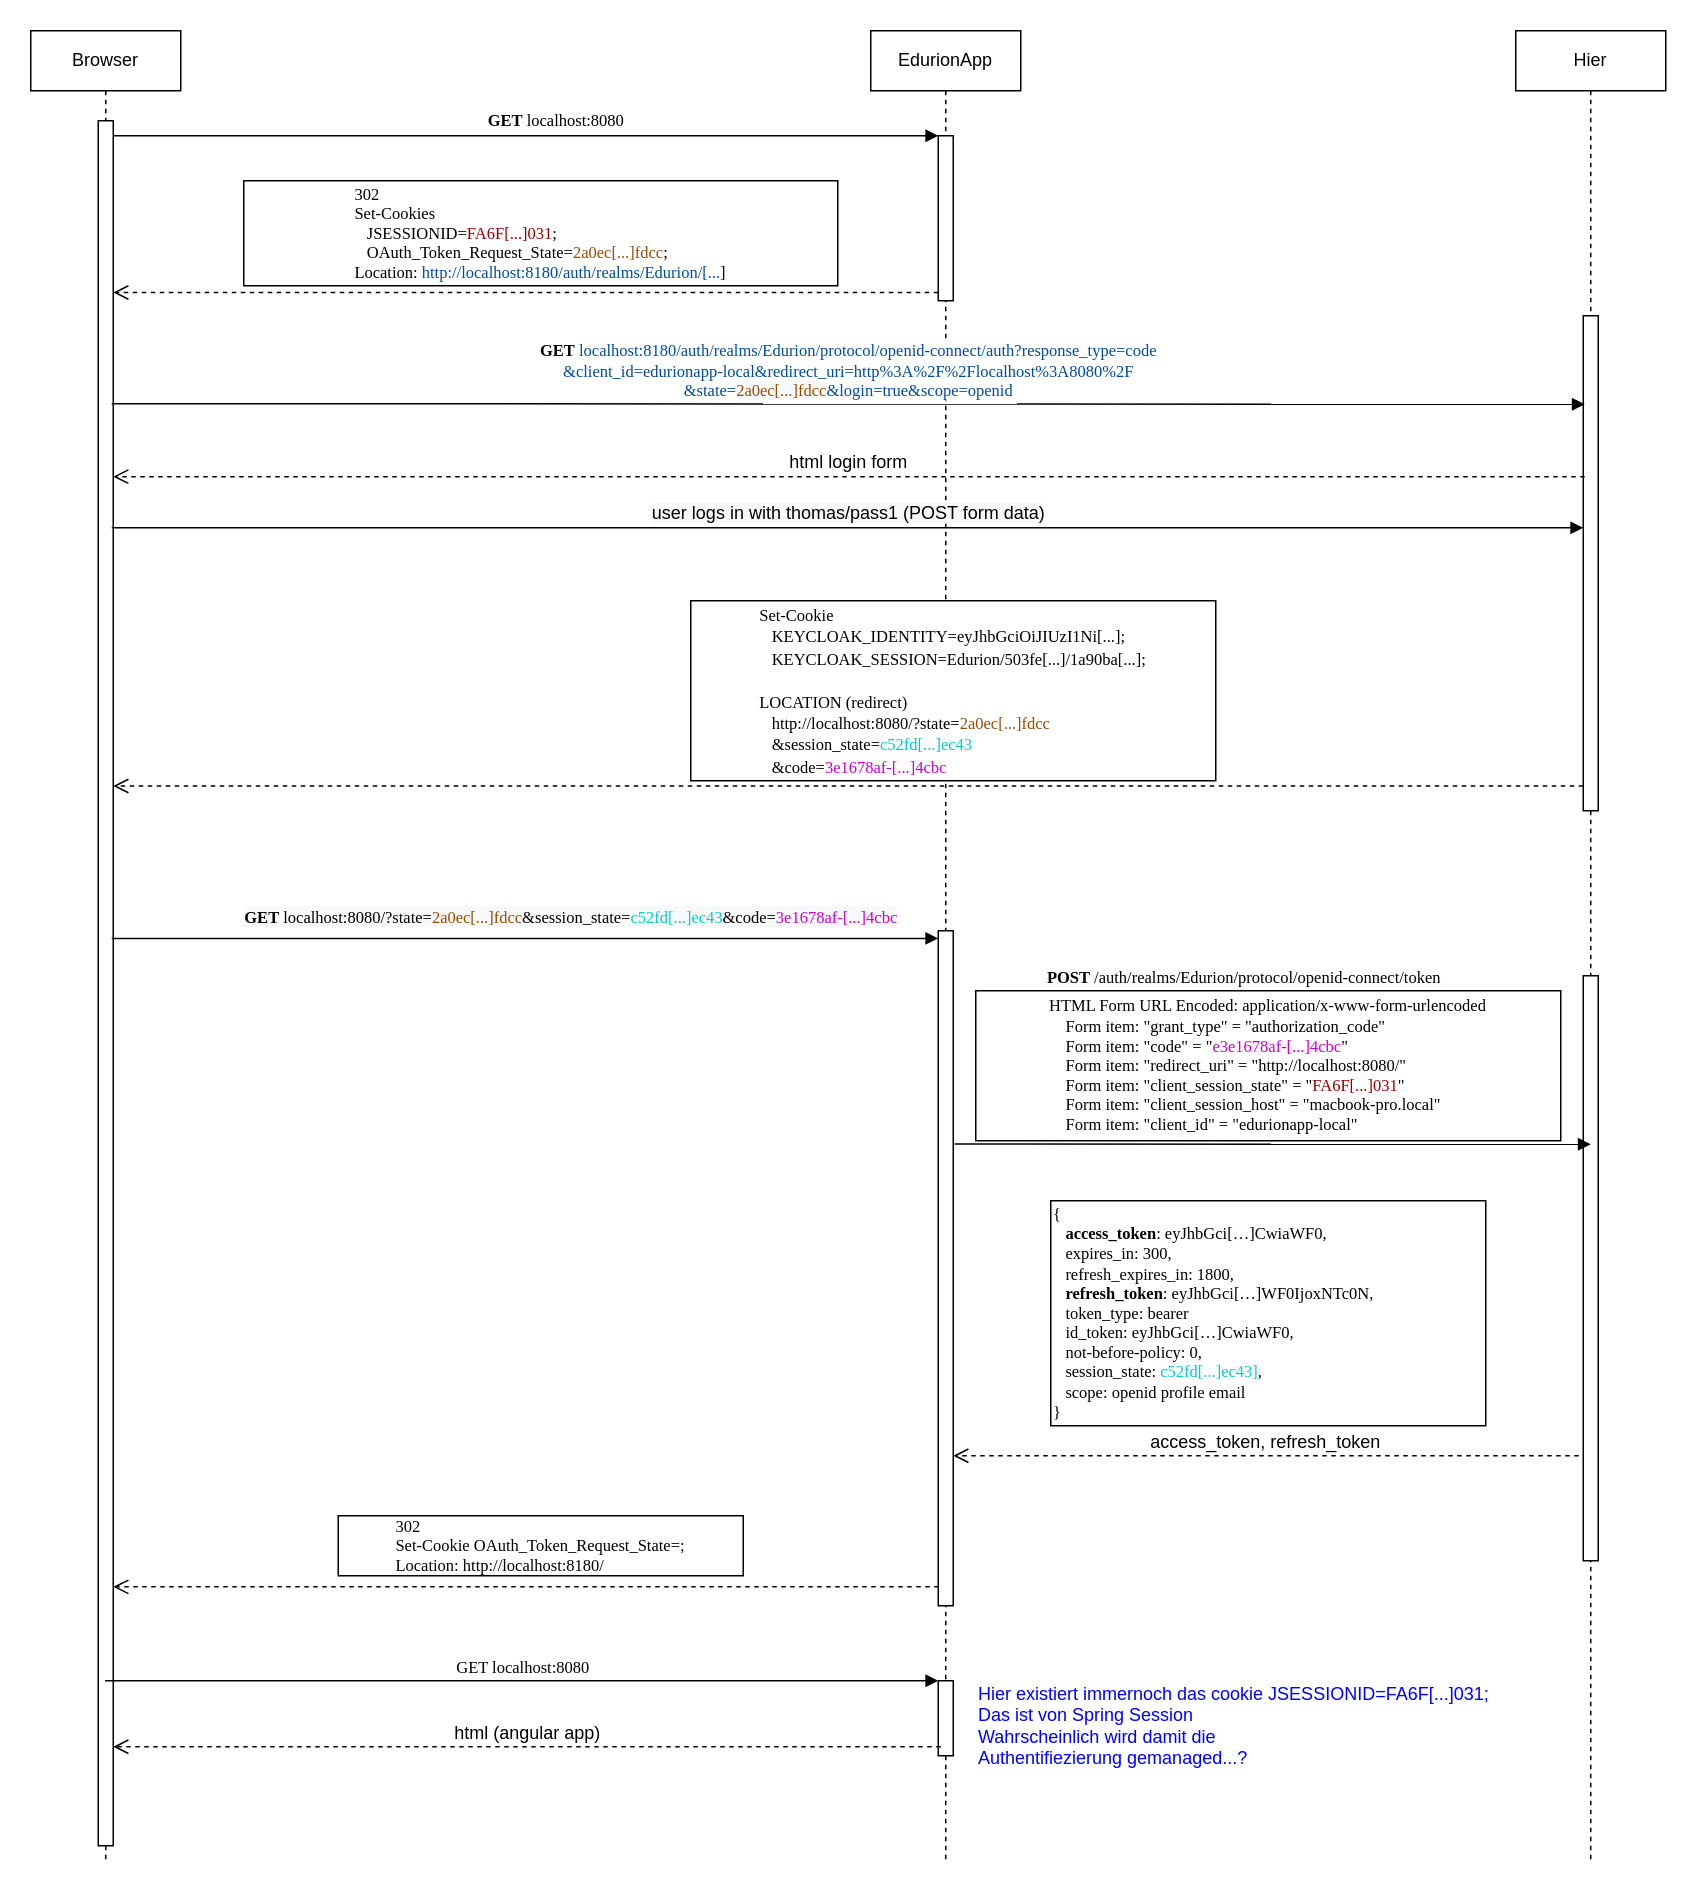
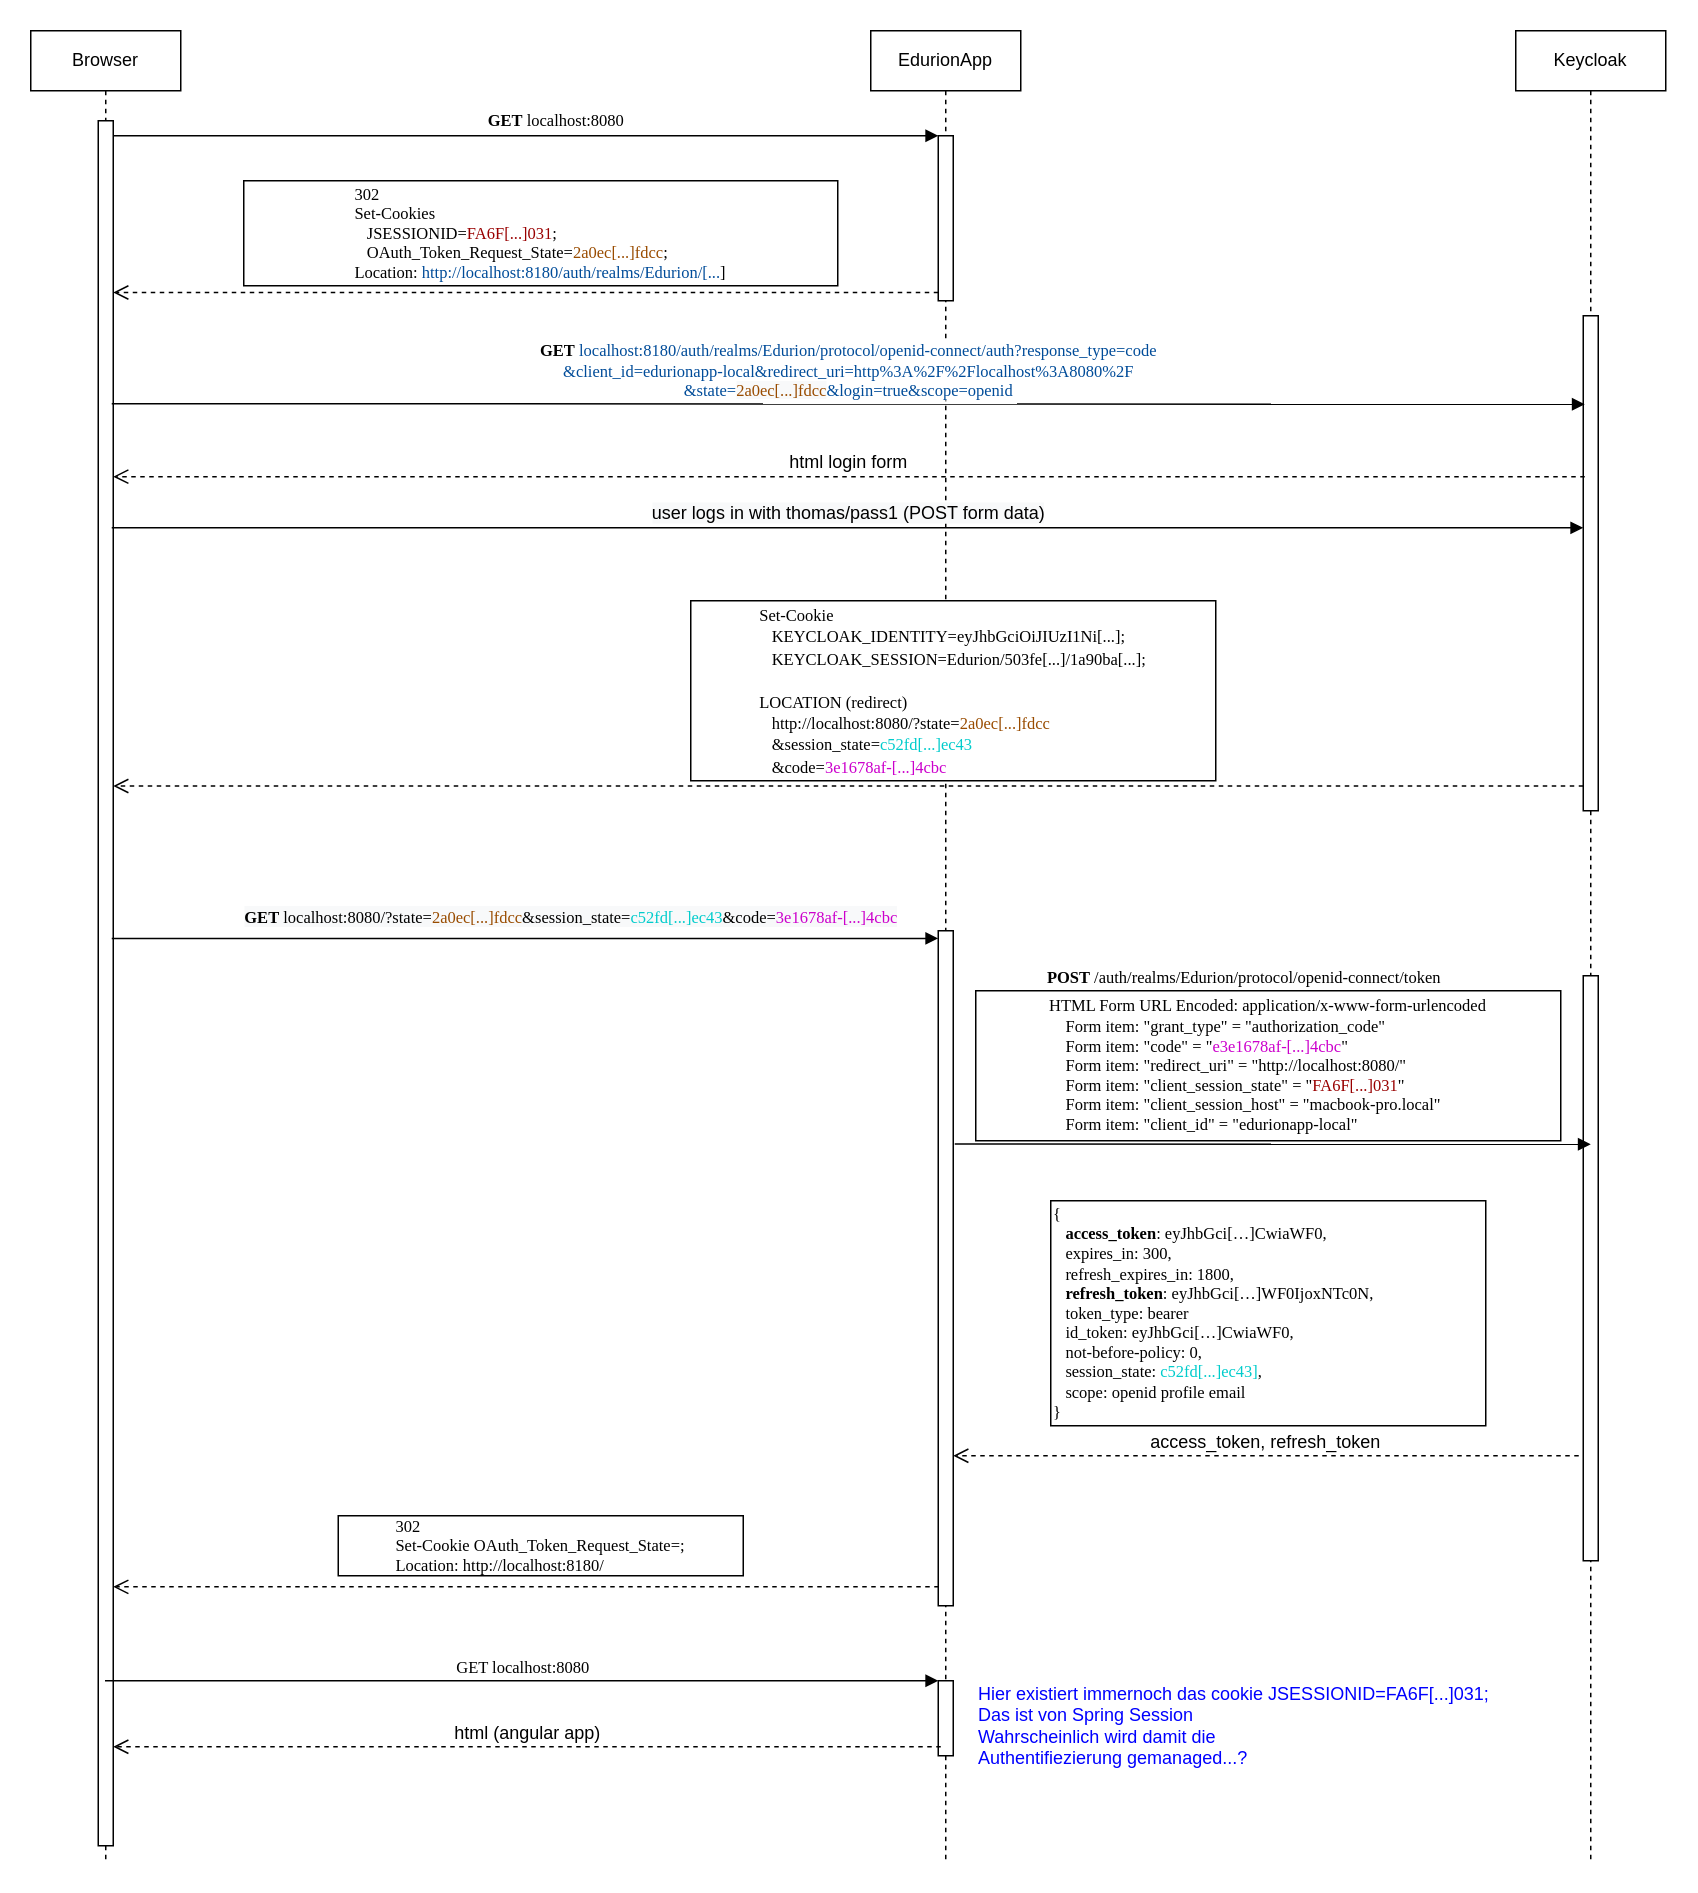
- <mxCell id="8" value="Hier" style="shape=umlLifeline;perimeter=lifelinePerimeter;whiteSpace=wrap;html=1;container=1;collapsible=0;recursiveResize=0;outlineConnect=0;" vertex="1" parent="1"><mxGeometry x="1010" y="20" width="100" height="1220" as="geometry" /></mxCell>
+ <mxCell id="8" value="Keycloak" style="shape=umlLifeline;perimeter=lifelinePerimeter;whiteSpace=wrap;html=1;container=1;collapsible=0;recursiveResize=0;outlineConnect=0;" vertex="1" parent="1"><mxGeometry x="1010" y="20" width="100" height="1220" as="geometry" /></mxCell>
